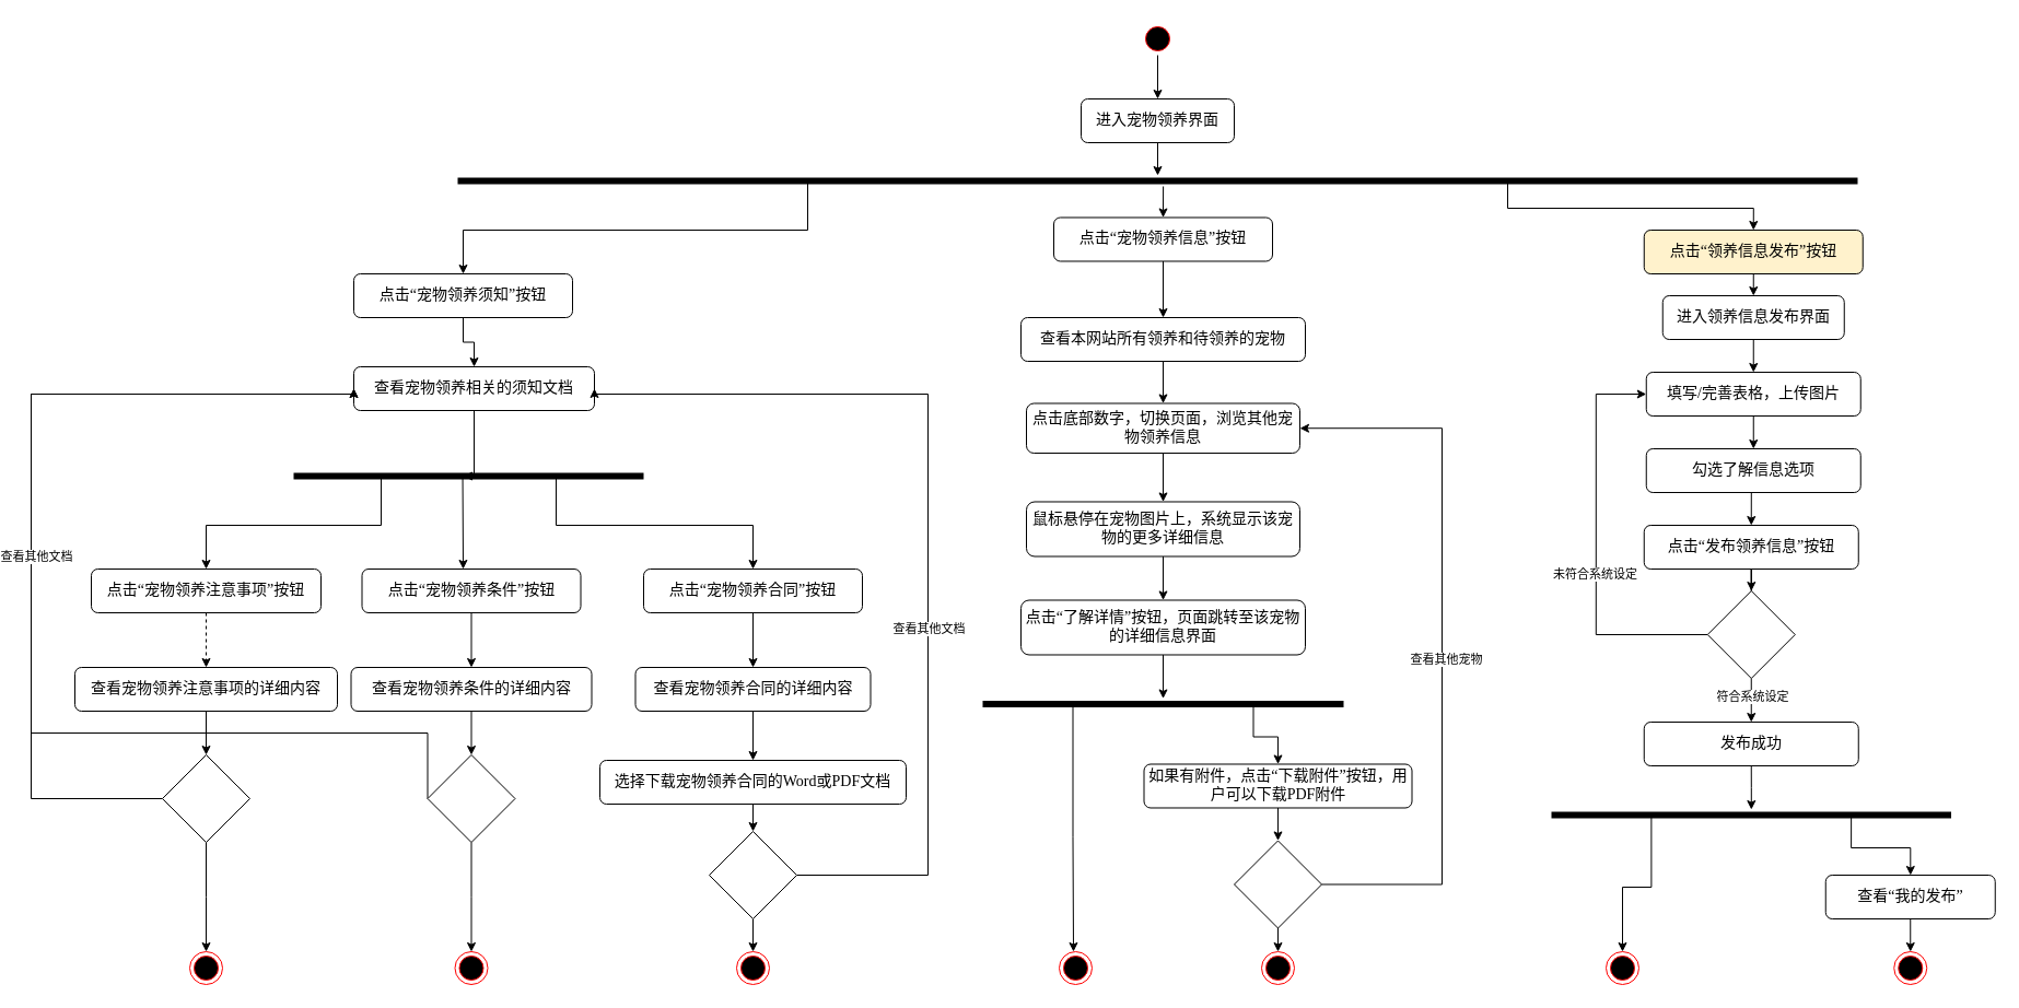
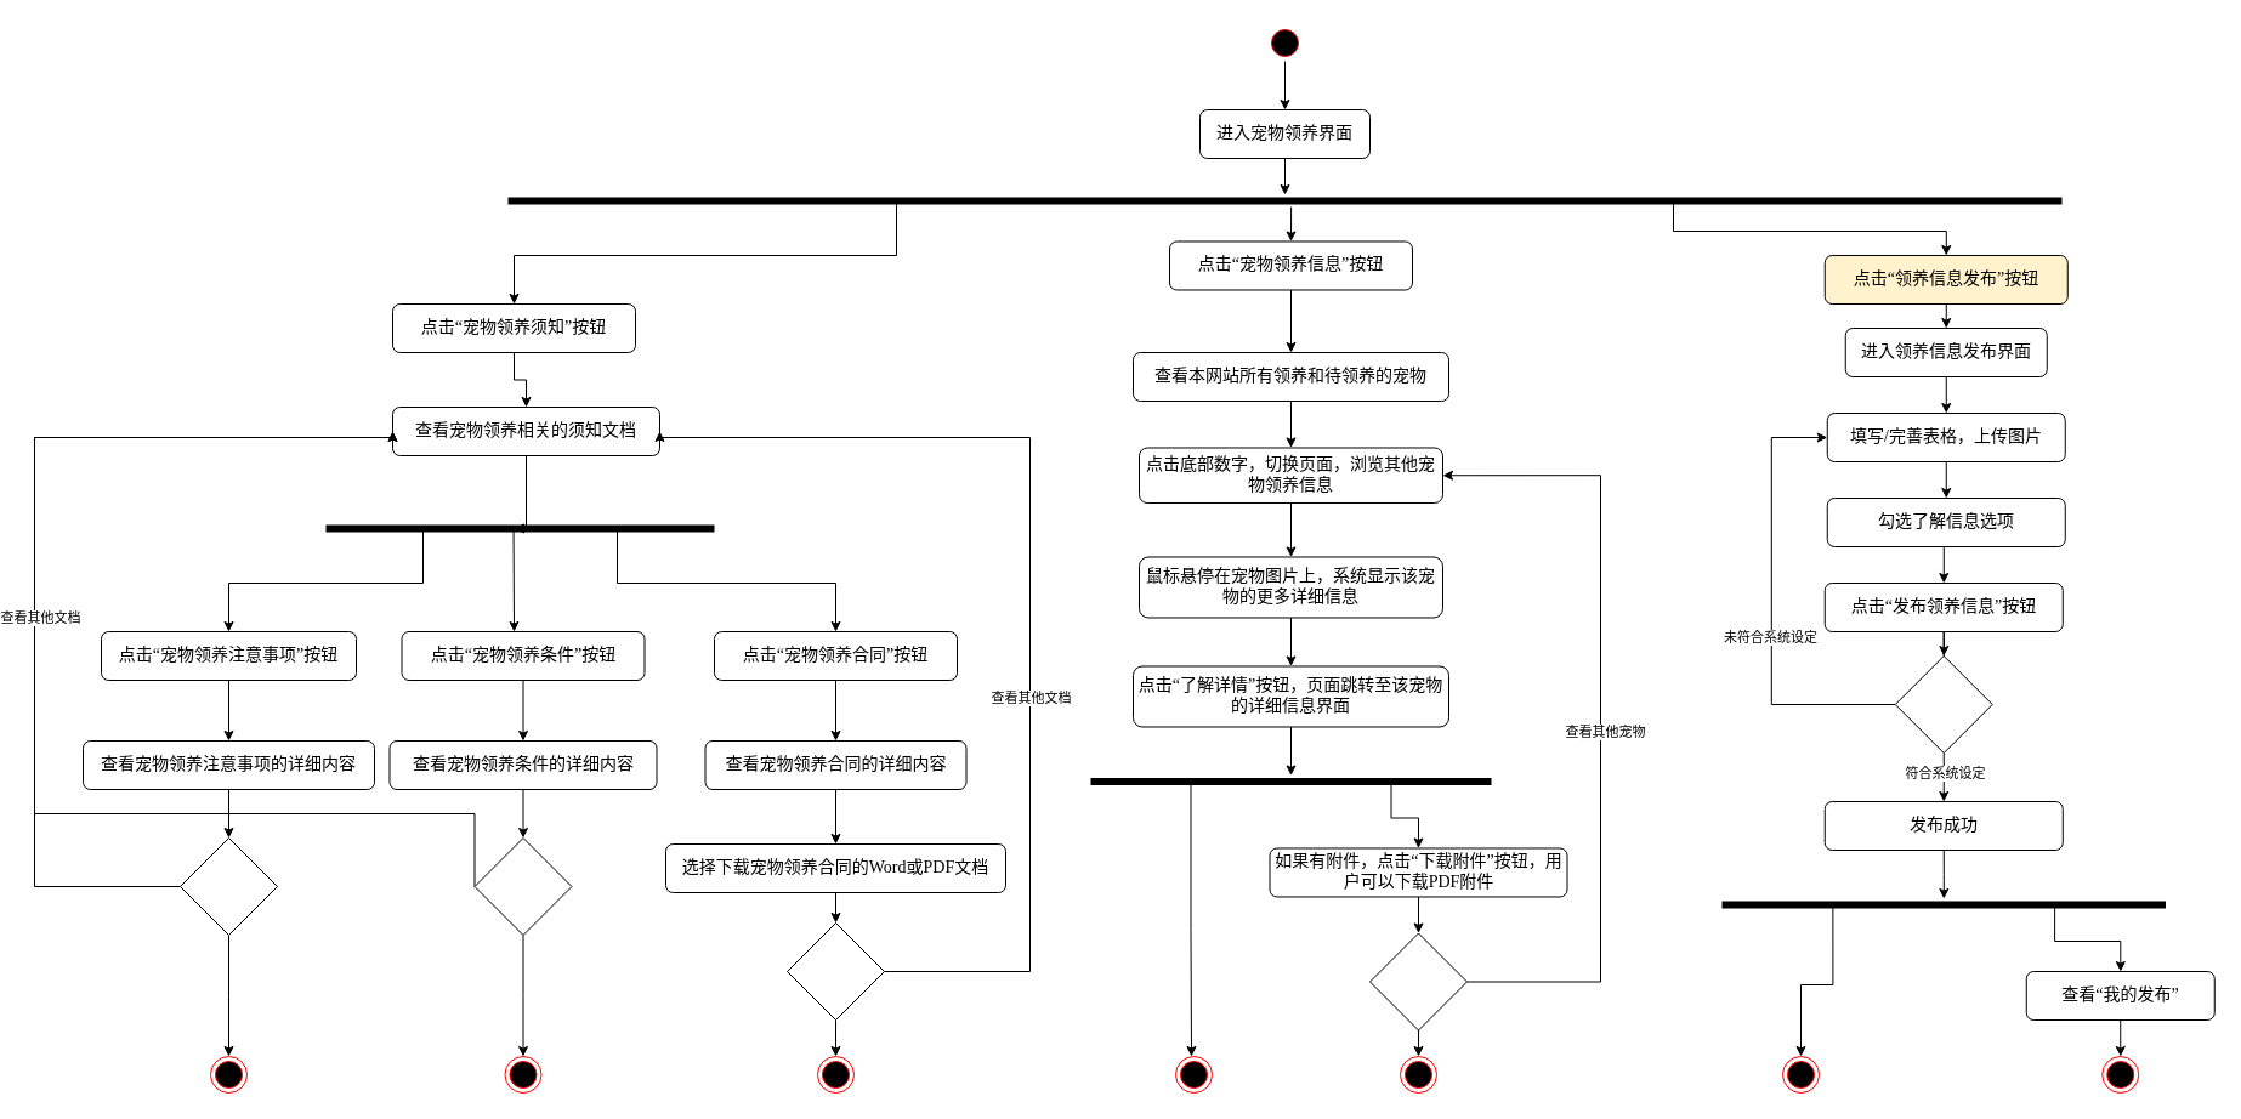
- <mxCell id="9" style="edgeStyle=orthogonalEdgeStyle;rounded=0;orthogonalLoop=1;jettySize=auto;html=1;exitX=0.5;exitY=1;exitDx=0;exitDy=0;dashed=1;" parent="1" source="10" target="17" edge="1"><mxGeometry relative="1" as="geometry" /></mxCell>
+ <mxCell id="9" style="edgeStyle=orthogonalEdgeStyle;rounded=0;orthogonalLoop=1;jettySize=auto;html=1;exitX=0.5;exitY=1;exitDx=0;exitDy=0;" parent="1" source="10" target="17" edge="1"><mxGeometry relative="1" as="geometry" /></mxCell>
